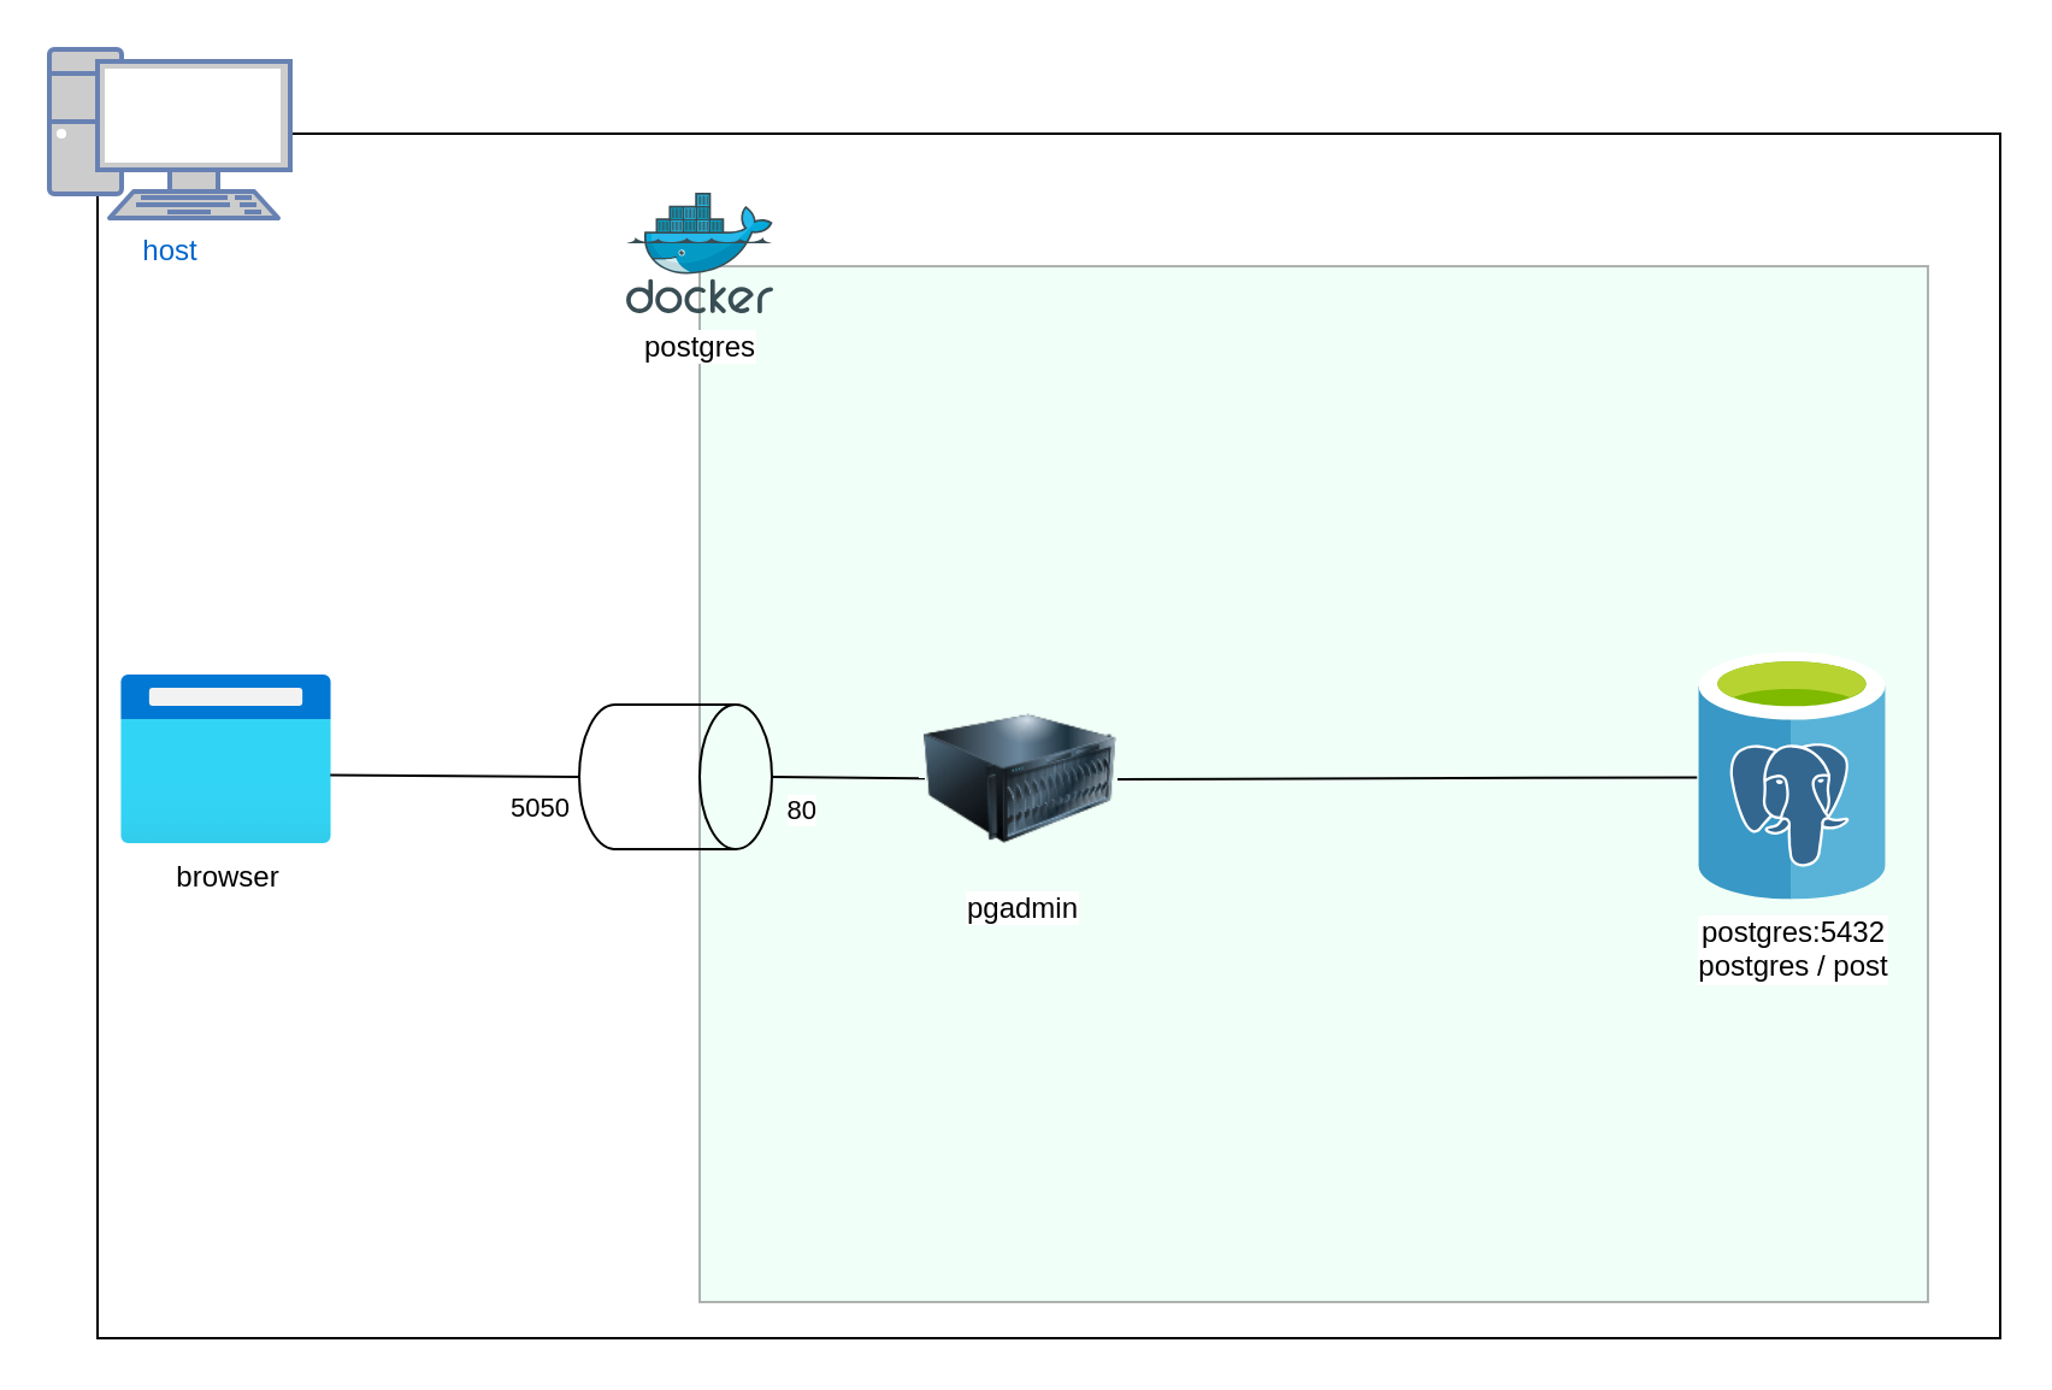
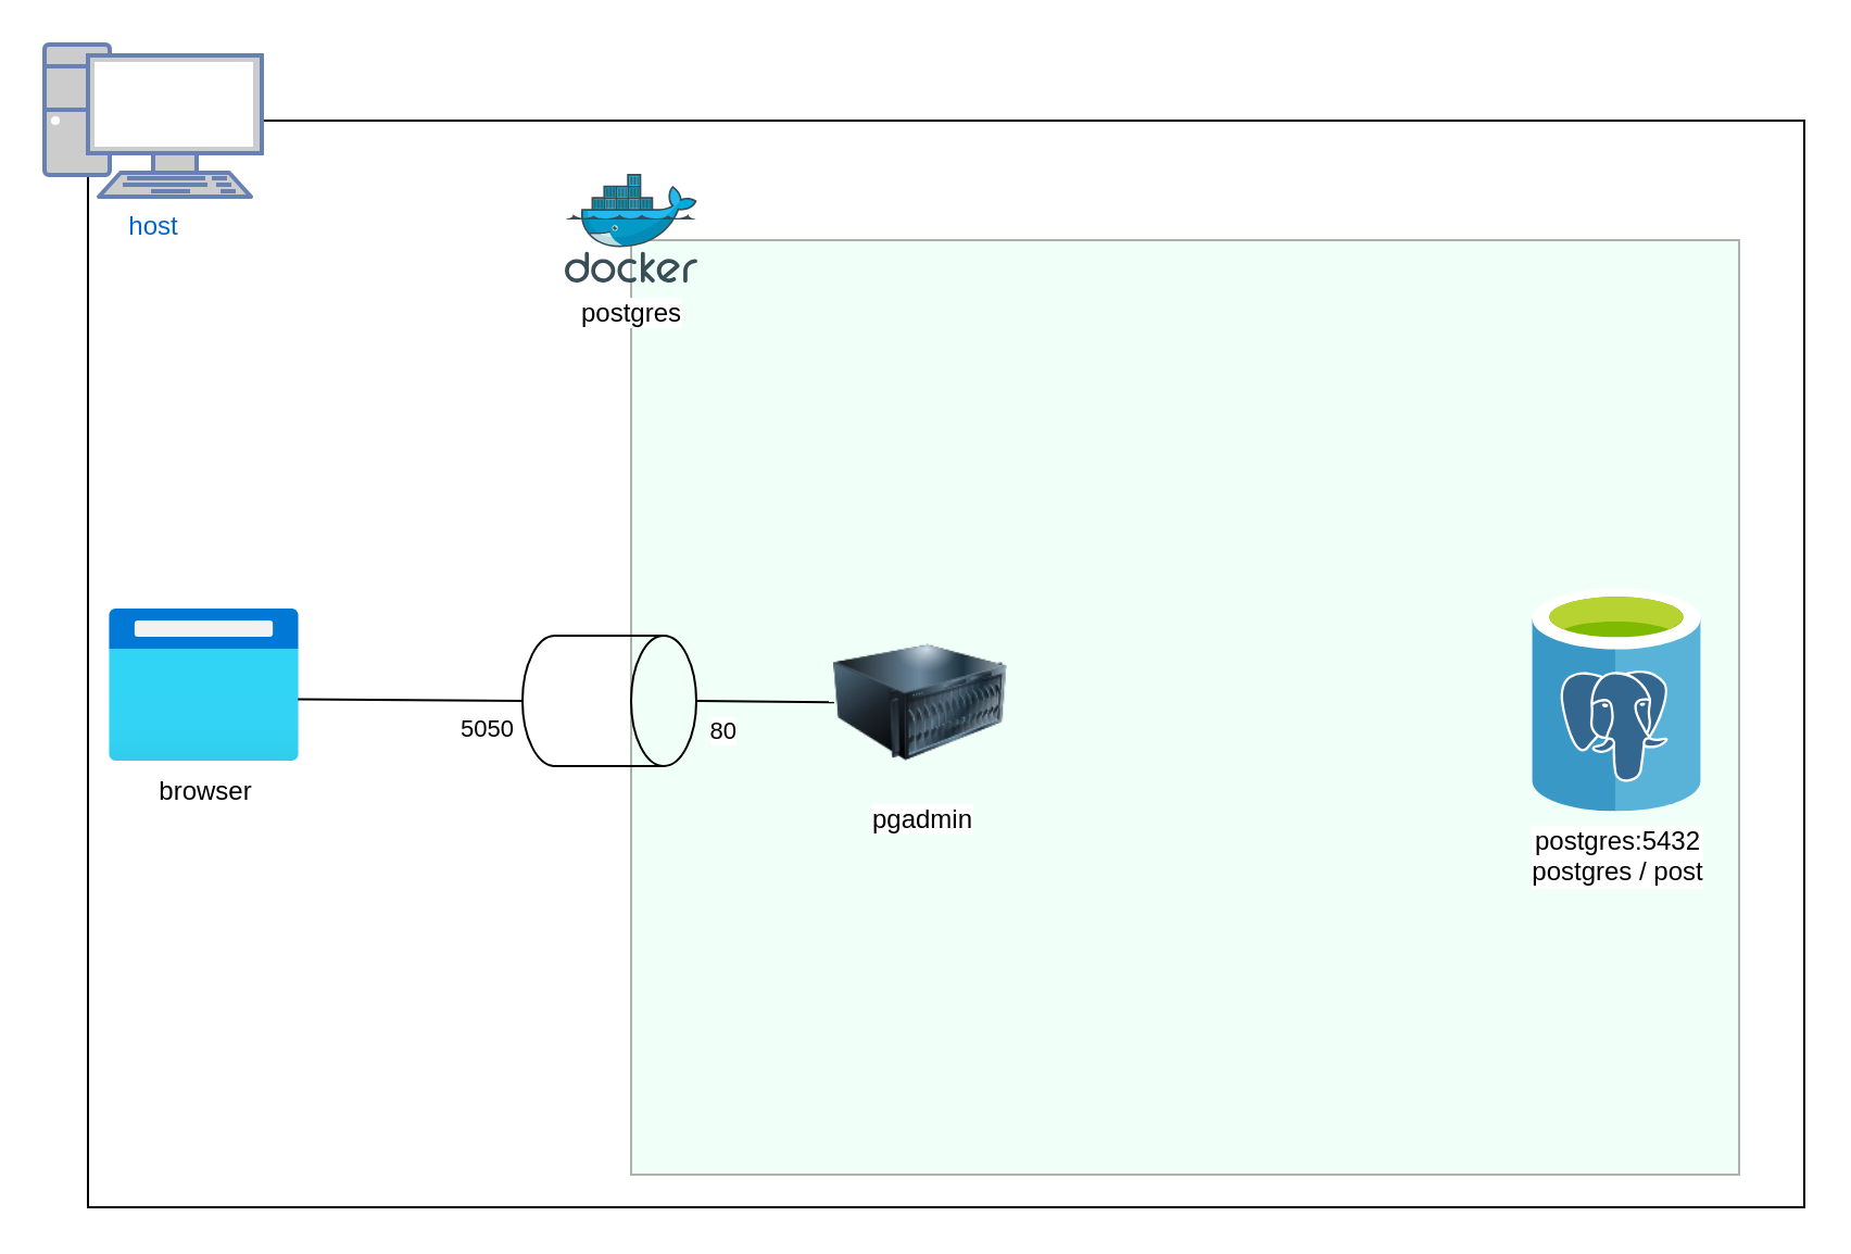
- <mxCell id="14" value="" style="endArrow=none;html=1;rounded=0;exitX=1;exitY=0.5;exitDx=0;exitDy=0;entryX=-0.011;entryY=0.502;entryDx=0;entryDy=0;entryPerimeter=0;" parent="1" source="8" target="7" edge="1"><mxGeometry width="50" height="50" relative="1" as="geometry"><mxPoint x="540" y="400" as="sourcePoint" /><mxPoint x="590" y="350" as="targetPoint" /></mxGeometry></mxCell>
